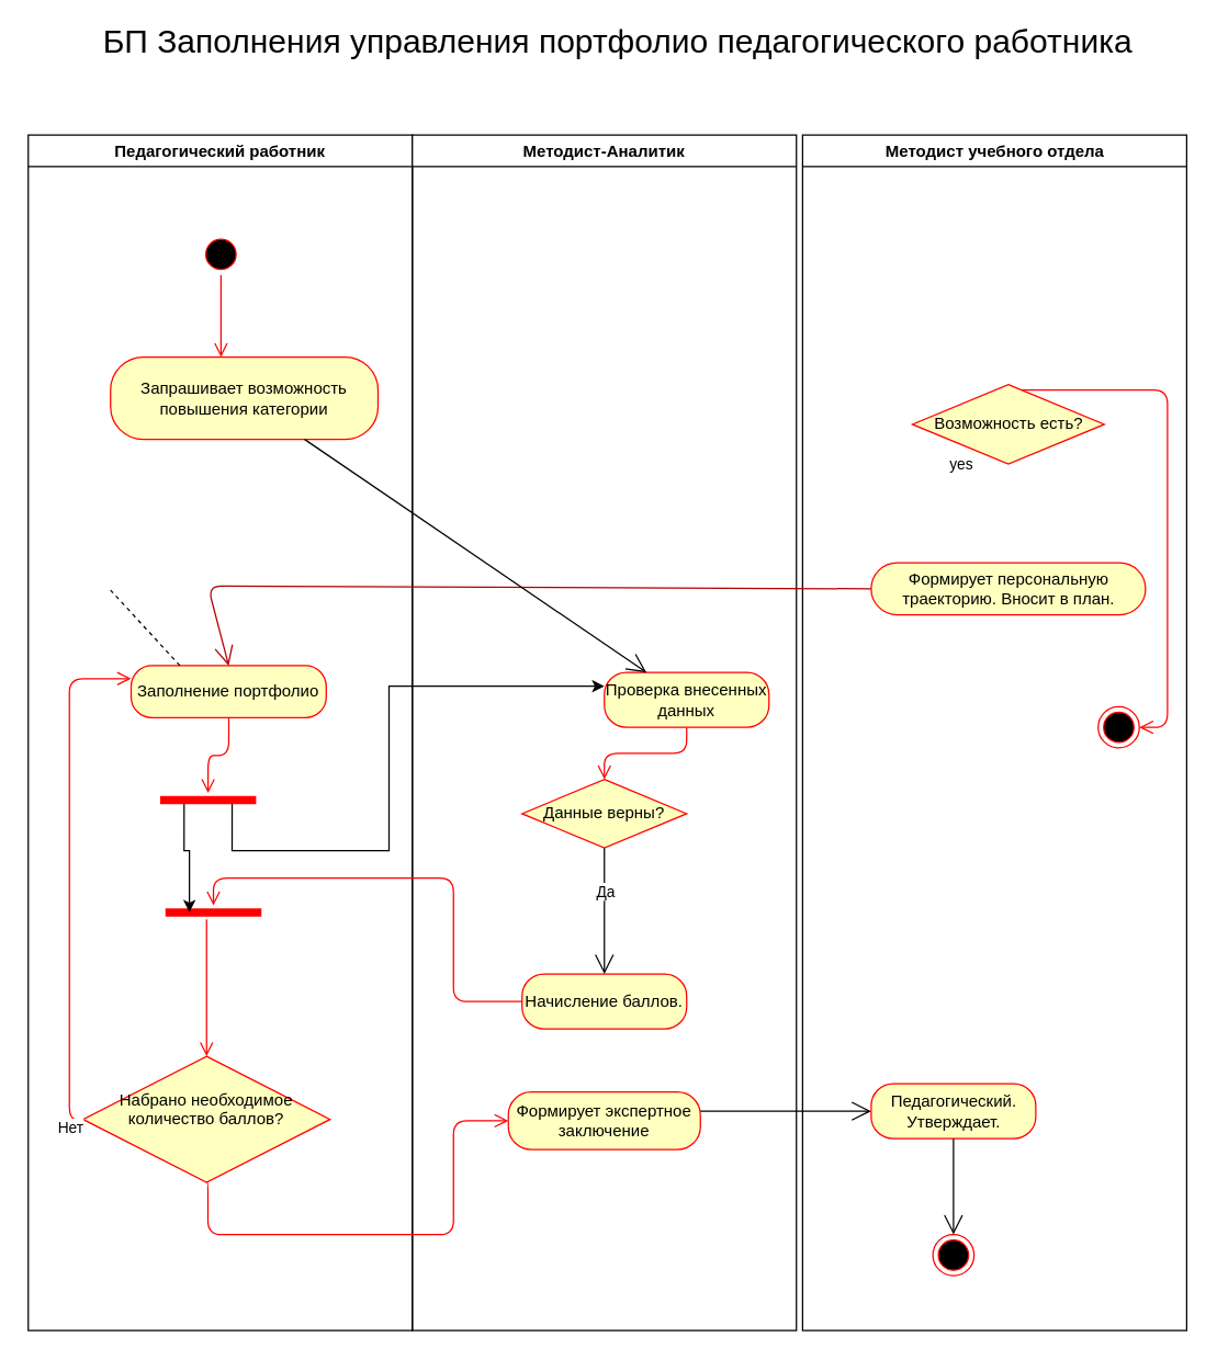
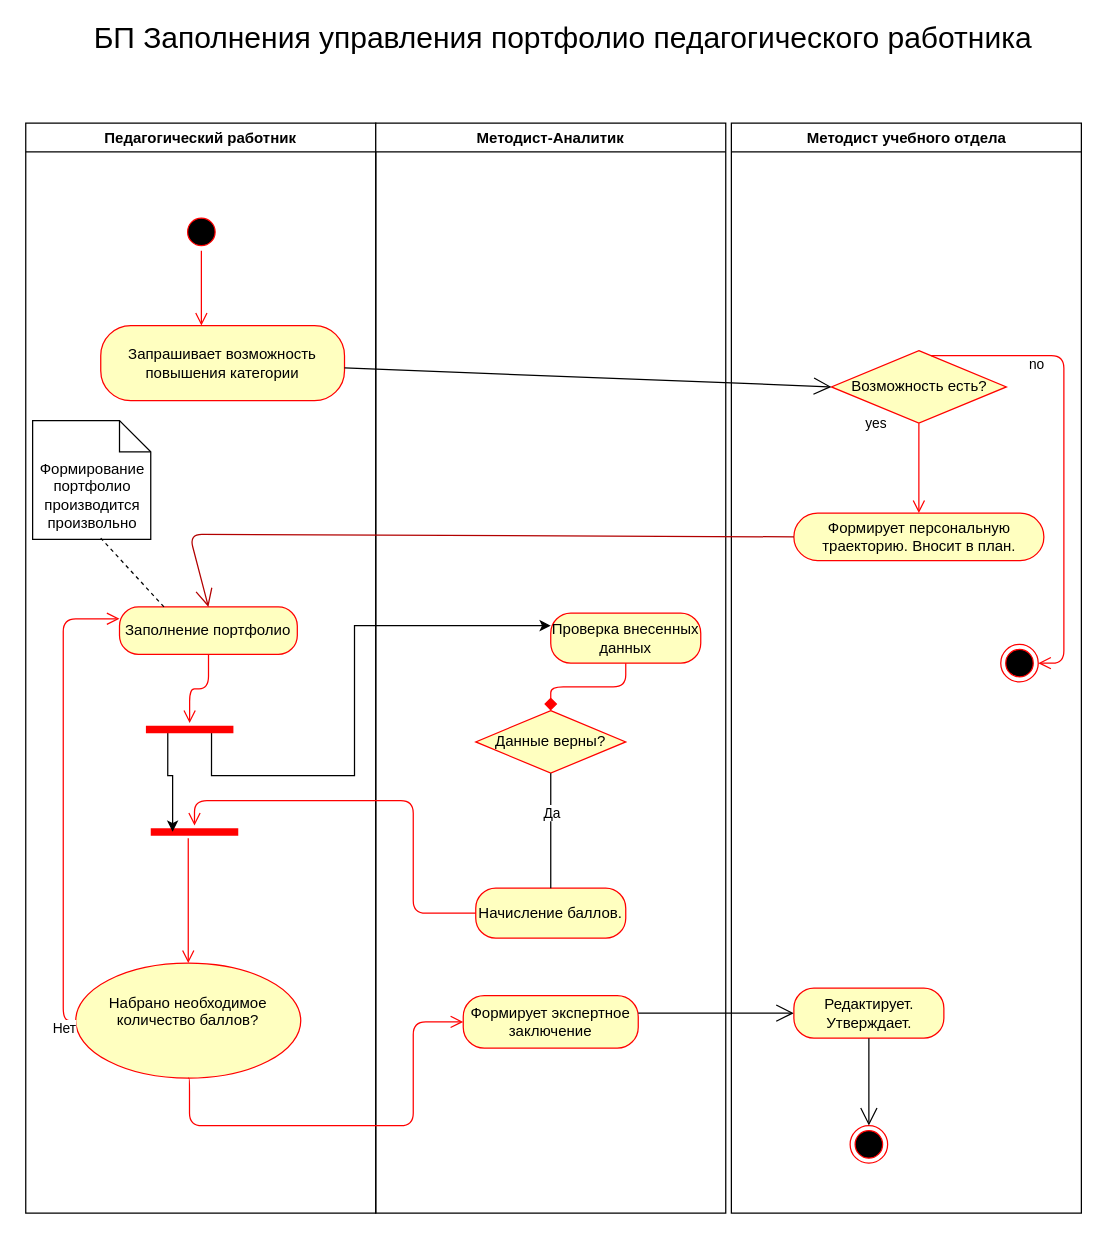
+ <mxCell id="25" value="no" style="edgeStyle=orthogonalEdgeStyle;html=1;align=left;verticalAlign=bottom;endArrow=open;endSize=8;strokeColor=#ff0000;entryX=0.5;entryY=0;entryDx=0;entryDy=0;" edge="1" source="24" parent="22" target="23"><mxGeometry x="-1" y="94" relative="1" as="geometry"><mxPoint x="135.5" y="352" as="targetPoint" /><Array as="points"><mxPoint x="150" y="292" /><mxPoint x="150" y="292" /></Array><mxPoint x="-8" y="-38" as="offset" /></mxGeometry></mxCell>
+ <mxCell id="7" value="Формирование портфолио производится произвольно" style="shape=note2;boundedLbl=1;whiteSpace=wrap;html=1;size=25;verticalAlign=top;align=center;" vertex="1" parent="2"><mxGeometry x="5.5" y="238" width="94.5" height="95" as="geometry" /></mxCell>
- <mxCell id="39" value="" style="endArrow=open;endFill=1;endSize=12;html=1;" edge="1" parent="1" source="5" target="15"><mxGeometry width="160" relative="1" as="geometry"><mxPoint x="310" y="270" as="sourcePoint" /><mxPoint x="470" y="270" as="targetPoint" /></mxGeometry></mxCell>
+ <mxCell id="39" value="" style="endArrow=open;endFill=1;endSize=12;html=1;entryX=0;entryY=0.5;entryDx=0;entryDy=0;" edge="1" parent="1" source="5" target="24"><mxGeometry width="160" relative="1" as="geometry"><mxPoint x="310" y="270" as="sourcePoint" /><mxPoint x="470" y="270" as="targetPoint" /></mxGeometry></mxCell>
- <mxCell id="17" value="" style="edgeStyle=orthogonalEdgeStyle;html=1;verticalAlign=bottom;endArrow=open;endSize=8;strokeColor=#ff0000;" edge="1" source="15" parent="13" target="16"><mxGeometry relative="1" as="geometry"><mxPoint x="140" y="472" as="targetPoint" /></mxGeometry></mxCell>
+ <mxCell id="17" value="" style="edgeStyle=orthogonalEdgeStyle;html=1;verticalAlign=bottom;endArrow=diamond;endSize=8;strokeColor=#ff0000;" edge="1" source="15" parent="13" target="16"><mxGeometry relative="1" as="geometry"><mxPoint x="140" y="472" as="targetPoint" /></mxGeometry></mxCell>
- <mxCell id="18" value="" style="endArrow=open;endFill=1;endSize=12;html=1;entryX=0.5;entryY=0;entryDx=0;entryDy=0;exitX=0.5;exitY=1;exitDx=0;exitDy=0;" edge="1" parent="13" source="16" target="14"><mxGeometry width="160" relative="1" as="geometry"><mxPoint x="10" y="382" as="sourcePoint" /><mxPoint x="170" y="382" as="targetPoint" /></mxGeometry></mxCell>
+ <mxCell id="18" value="" style="endArrow=none;endFill=1;endSize=12;html=1;entryX=0.5;entryY=0;entryDx=0;entryDy=0;exitX=0.5;exitY=1;exitDx=0;exitDy=0;" edge="1" parent="13" source="16" target="14"><mxGeometry width="160" relative="1" as="geometry"><mxPoint x="10" y="382" as="sourcePoint" /><mxPoint x="170" y="382" as="targetPoint" /></mxGeometry></mxCell>
- <mxCell id="29" value="Педагогический. Утверждает." style="rounded=1;whiteSpace=wrap;html=1;arcSize=40;fontColor=#000000;fillColor=#ffffc0;strokeColor=#ff0000;" vertex="1" parent="22"><mxGeometry x="50" y="692" width="120" height="40" as="geometry" /></mxCell>
+ <mxCell id="29" value="Редактирует. Утверждает." style="rounded=1;whiteSpace=wrap;html=1;arcSize=40;fontColor=#000000;fillColor=#ffffc0;strokeColor=#ff0000;" vertex="1" parent="22"><mxGeometry x="50" y="692" width="120" height="40" as="geometry" /></mxCell>
- <mxCell id="9" value="&lt;div&gt;Набрано необходимое количество баллов?&lt;/div&gt;&lt;div&gt;&lt;br&gt;&lt;/div&gt;" style="rhombus;whiteSpace=wrap;html=1;fillColor=#ffffc0;strokeColor=#ff0000;" vertex="1" parent="2"><mxGeometry x="40" y="672" width="180" height="92" as="geometry" /></mxCell>
+ <mxCell id="9" value="&lt;div&gt;Набрано необходимое количество баллов?&lt;/div&gt;&lt;div&gt;&lt;br&gt;&lt;/div&gt;" style="ellipse;whiteSpace=wrap;html=1;fillColor=#ffffc0;strokeColor=#ff0000;" vertex="1" parent="2"><mxGeometry x="40" y="672" width="180" height="92" as="geometry" /></mxCell>
